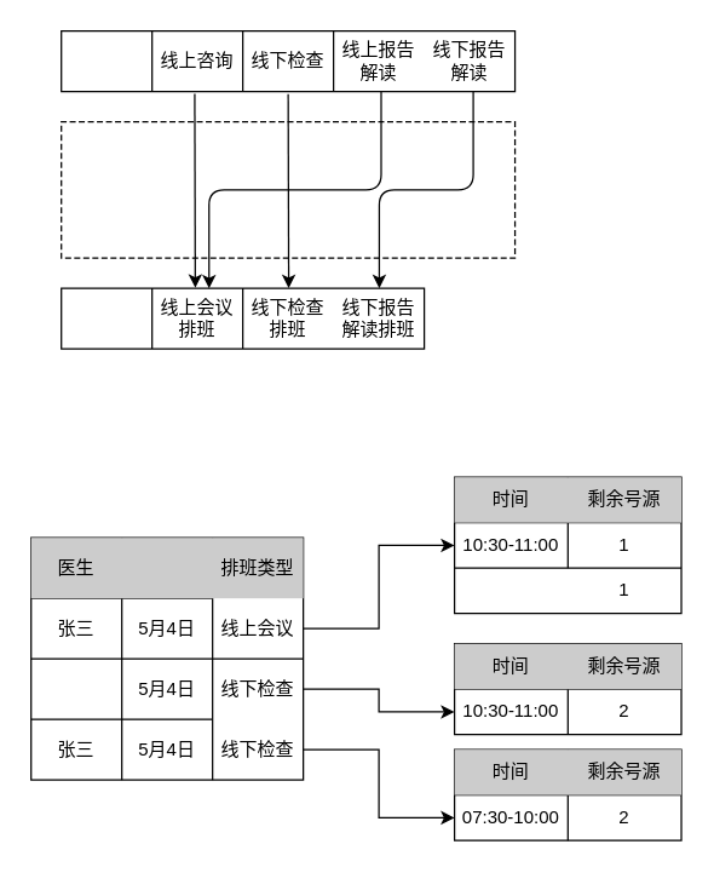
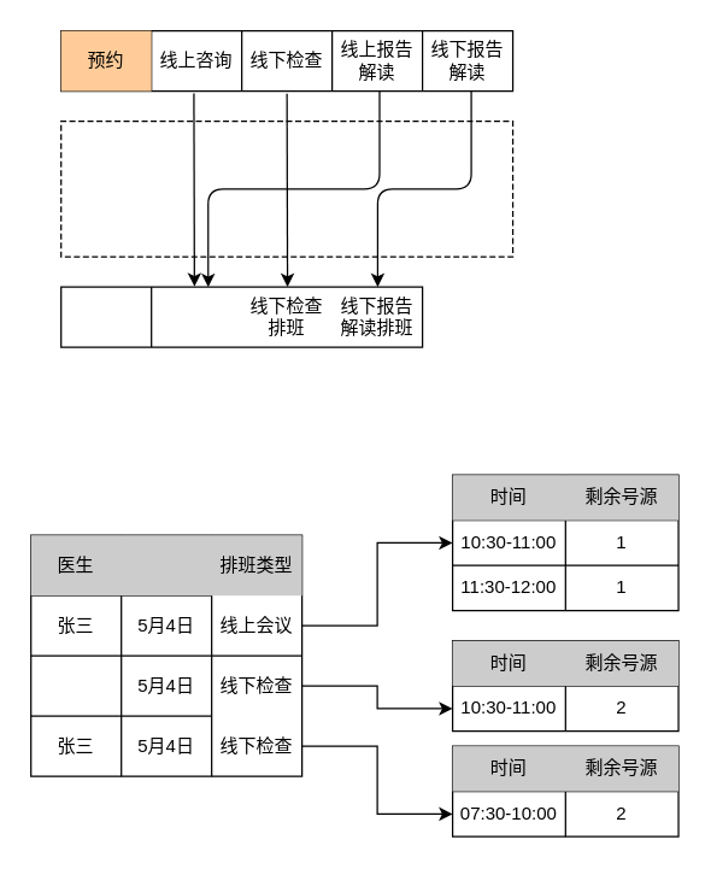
+ <mxCell id="7" value="预约" style="shape=partialRectangle;html=1;whiteSpace=wrap;connectable=0;fillColor=#FFCC99;top=0;left=0;bottom=0;right=0;overflow=hidden;" vertex="1" parent="6"><mxGeometry width="60" height="40" as="geometry"><mxRectangle width="60" height="40" as="alternateBounds" /></mxGeometry></mxCell>
- <mxCell id="14" value="线上会议排班" style="shape=partialRectangle;html=1;whiteSpace=wrap;connectable=0;fillColor=none;top=0;left=0;bottom=0;right=0;overflow=hidden;" vertex="1" parent="13"><mxGeometry x="60" width="60" height="40" as="geometry"><mxRectangle width="60" height="40" as="alternateBounds" /></mxGeometry></mxCell>
+ <mxCell id="46" value="11:30-12:00" style="shape=partialRectangle;html=1;whiteSpace=wrap;connectable=0;fillColor=none;top=0;left=0;bottom=0;right=0;overflow=hidden;" vertex="1" parent="45"><mxGeometry width="75" height="30" as="geometry"><mxRectangle width="75" height="30" as="alternateBounds" /></mxGeometry></mxCell>
